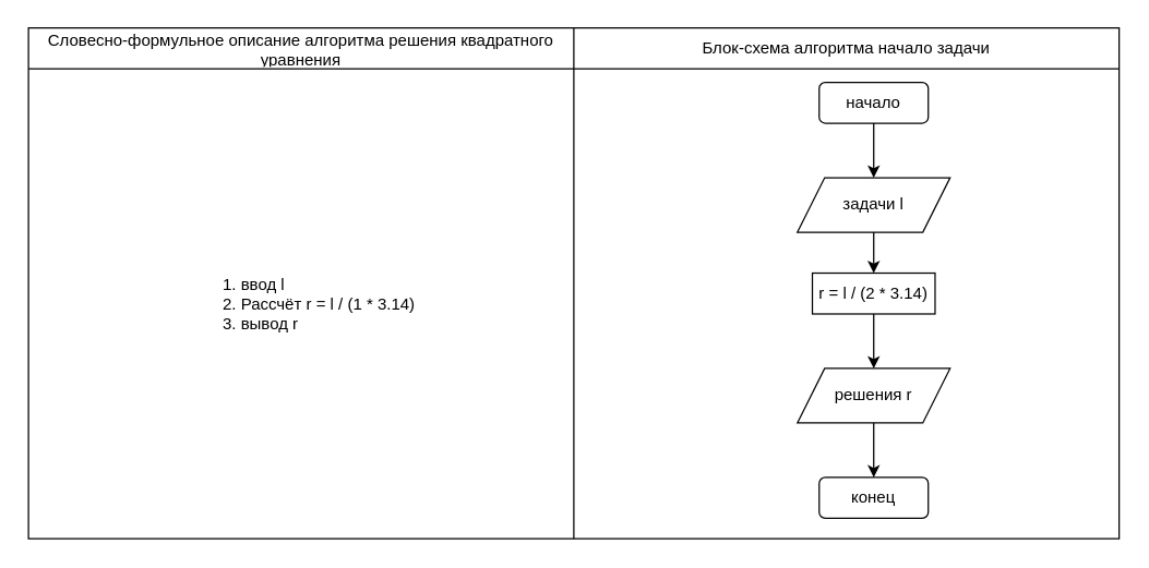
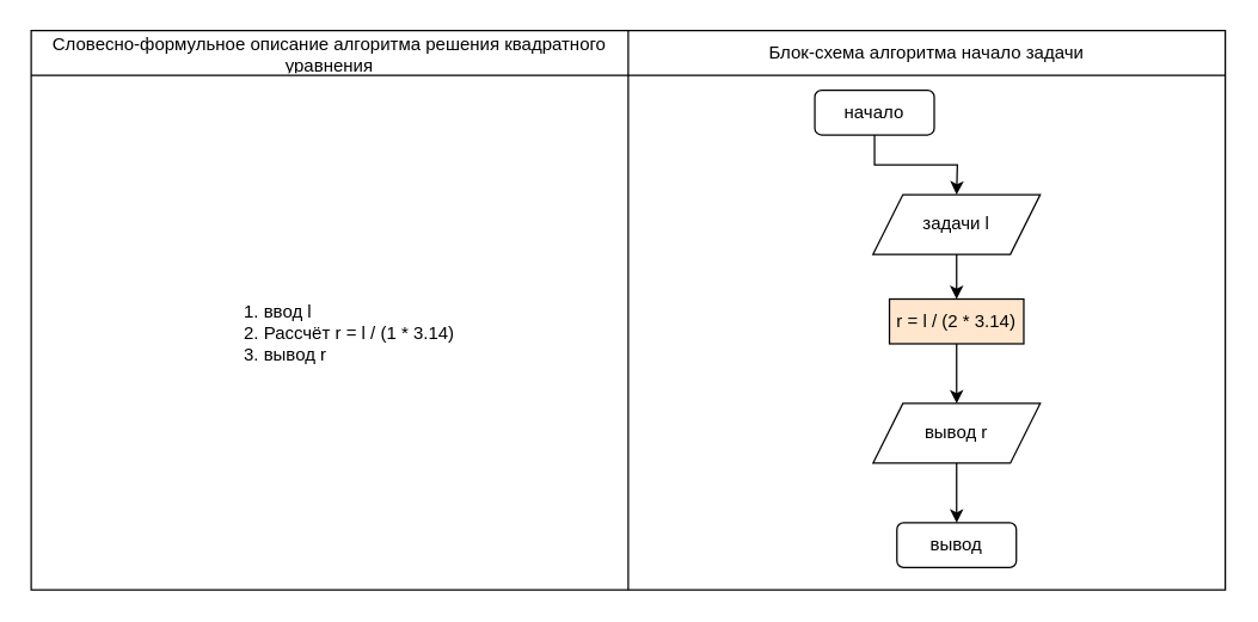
- <mxCell id="10" value="начало" style="rounded=1;whiteSpace=wrap;html=1;" vertex="1" parent="1"><mxGeometry x="600" y="60" width="80" height="30" as="geometry" /></mxCell>
+ <mxCell id="10" value="начало" style="rounded=1;whiteSpace=wrap;html=1;" vertex="1" parent="1"><mxGeometry x="545" y="60" width="80" height="30" as="geometry" /></mxCell>
- <mxCell id="14" value="r = l / (2 * 3.14)" style="rounded=0;whiteSpace=wrap;html=1;" vertex="1" parent="1"><mxGeometry x="595" y="200" width="90" height="30" as="geometry" /></mxCell>
+ <mxCell id="14" value="r = l / (2 * 3.14)" style="rounded=0;whiteSpace=wrap;html=1;fillColor=#ffe6cc;" vertex="1" parent="1"><mxGeometry x="595" y="200" width="90" height="30" as="geometry" /></mxCell>
- <mxCell id="16" value="решения r" style="shape=parallelogram;perimeter=parallelogramPerimeter;whiteSpace=wrap;html=1;fixedSize=1;" vertex="1" parent="1"><mxGeometry x="584" y="270" width="112" height="40" as="geometry" /></mxCell>
+ <mxCell id="16" value="вывод r" style="shape=parallelogram;perimeter=parallelogramPerimeter;whiteSpace=wrap;html=1;fixedSize=1;" vertex="1" parent="1"><mxGeometry x="584" y="270" width="112" height="40" as="geometry" /></mxCell>
- <mxCell id="17" value="конец" style="rounded=1;whiteSpace=wrap;html=1;" vertex="1" parent="1"><mxGeometry x="600" y="350" width="80" height="30" as="geometry" /></mxCell>
+ <mxCell id="17" value="вывод" style="rounded=1;whiteSpace=wrap;html=1;" vertex="1" parent="1"><mxGeometry x="600" y="350" width="80" height="30" as="geometry" /></mxCell>
